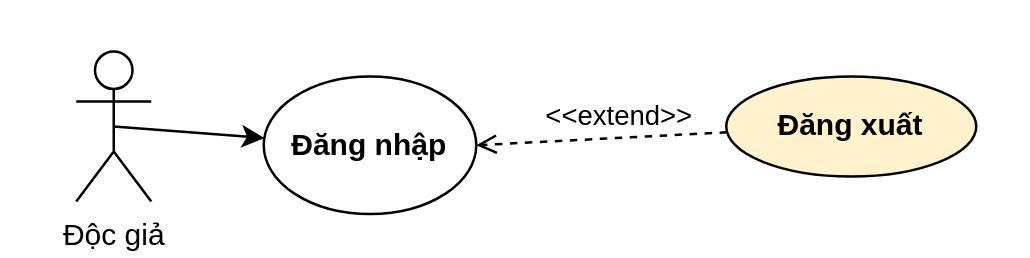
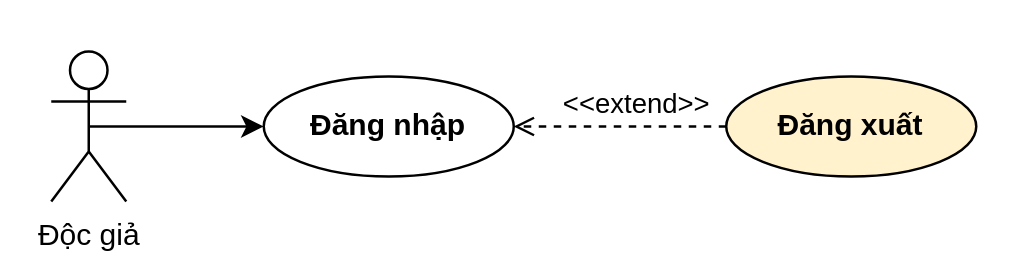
- <mxCell id="2" value="Độc giả" style="shape=umlActor;verticalLabelPosition=bottom;verticalAlign=top;html=1;outlineConnect=0;" parent="1" vertex="1"><mxGeometry x="30" y="20" width="30" height="60" as="geometry" /></mxCell>
+ <mxCell id="2" value="Độc giả" style="shape=umlActor;verticalLabelPosition=bottom;verticalAlign=top;html=1;outlineConnect=0;" parent="1" vertex="1"><mxGeometry x="20" y="20" width="30" height="60" as="geometry" /></mxCell>
- <mxCell id="3" value="Đăng nhập" style="ellipse;whiteSpace=wrap;html=1;fontStyle=1" parent="1" vertex="1"><mxGeometry x="105" y="30" width="85" height="55" as="geometry" /></mxCell>
+ <mxCell id="3" value="Đăng nhập" style="ellipse;whiteSpace=wrap;html=1;fontStyle=1" parent="1" vertex="1"><mxGeometry x="105" y="30" width="100" height="40" as="geometry" /></mxCell>
